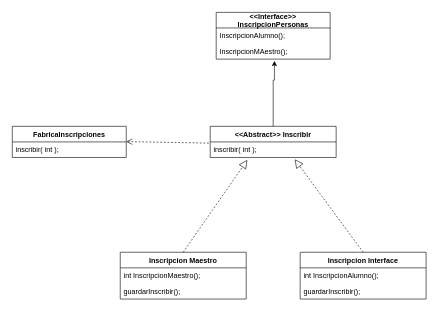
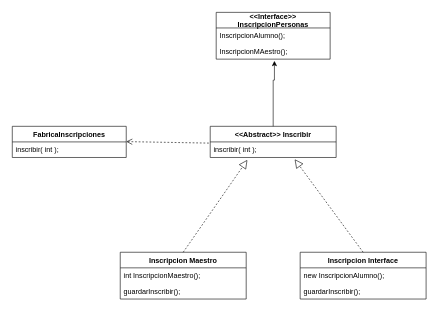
- <mxCell id="12" value="int InscripcionAlumno();" style="text;strokeColor=none;fillColor=none;align=left;verticalAlign=top;spacingLeft=4;spacingRight=4;overflow=hidden;rotatable=0;points=[[0,0.5],[1,0.5]];portConstraint=eastwest;" parent="11" vertex="1"><mxGeometry y="26" width="210" height="26" as="geometry" /></mxCell>
+ <mxCell id="12" value="new InscripcionAlumno();" style="text;strokeColor=none;fillColor=none;align=left;verticalAlign=top;spacingLeft=4;spacingRight=4;overflow=hidden;rotatable=0;points=[[0,0.5],[1,0.5]];portConstraint=eastwest;" parent="11" vertex="1"><mxGeometry y="26" width="210" height="26" as="geometry" /></mxCell>
